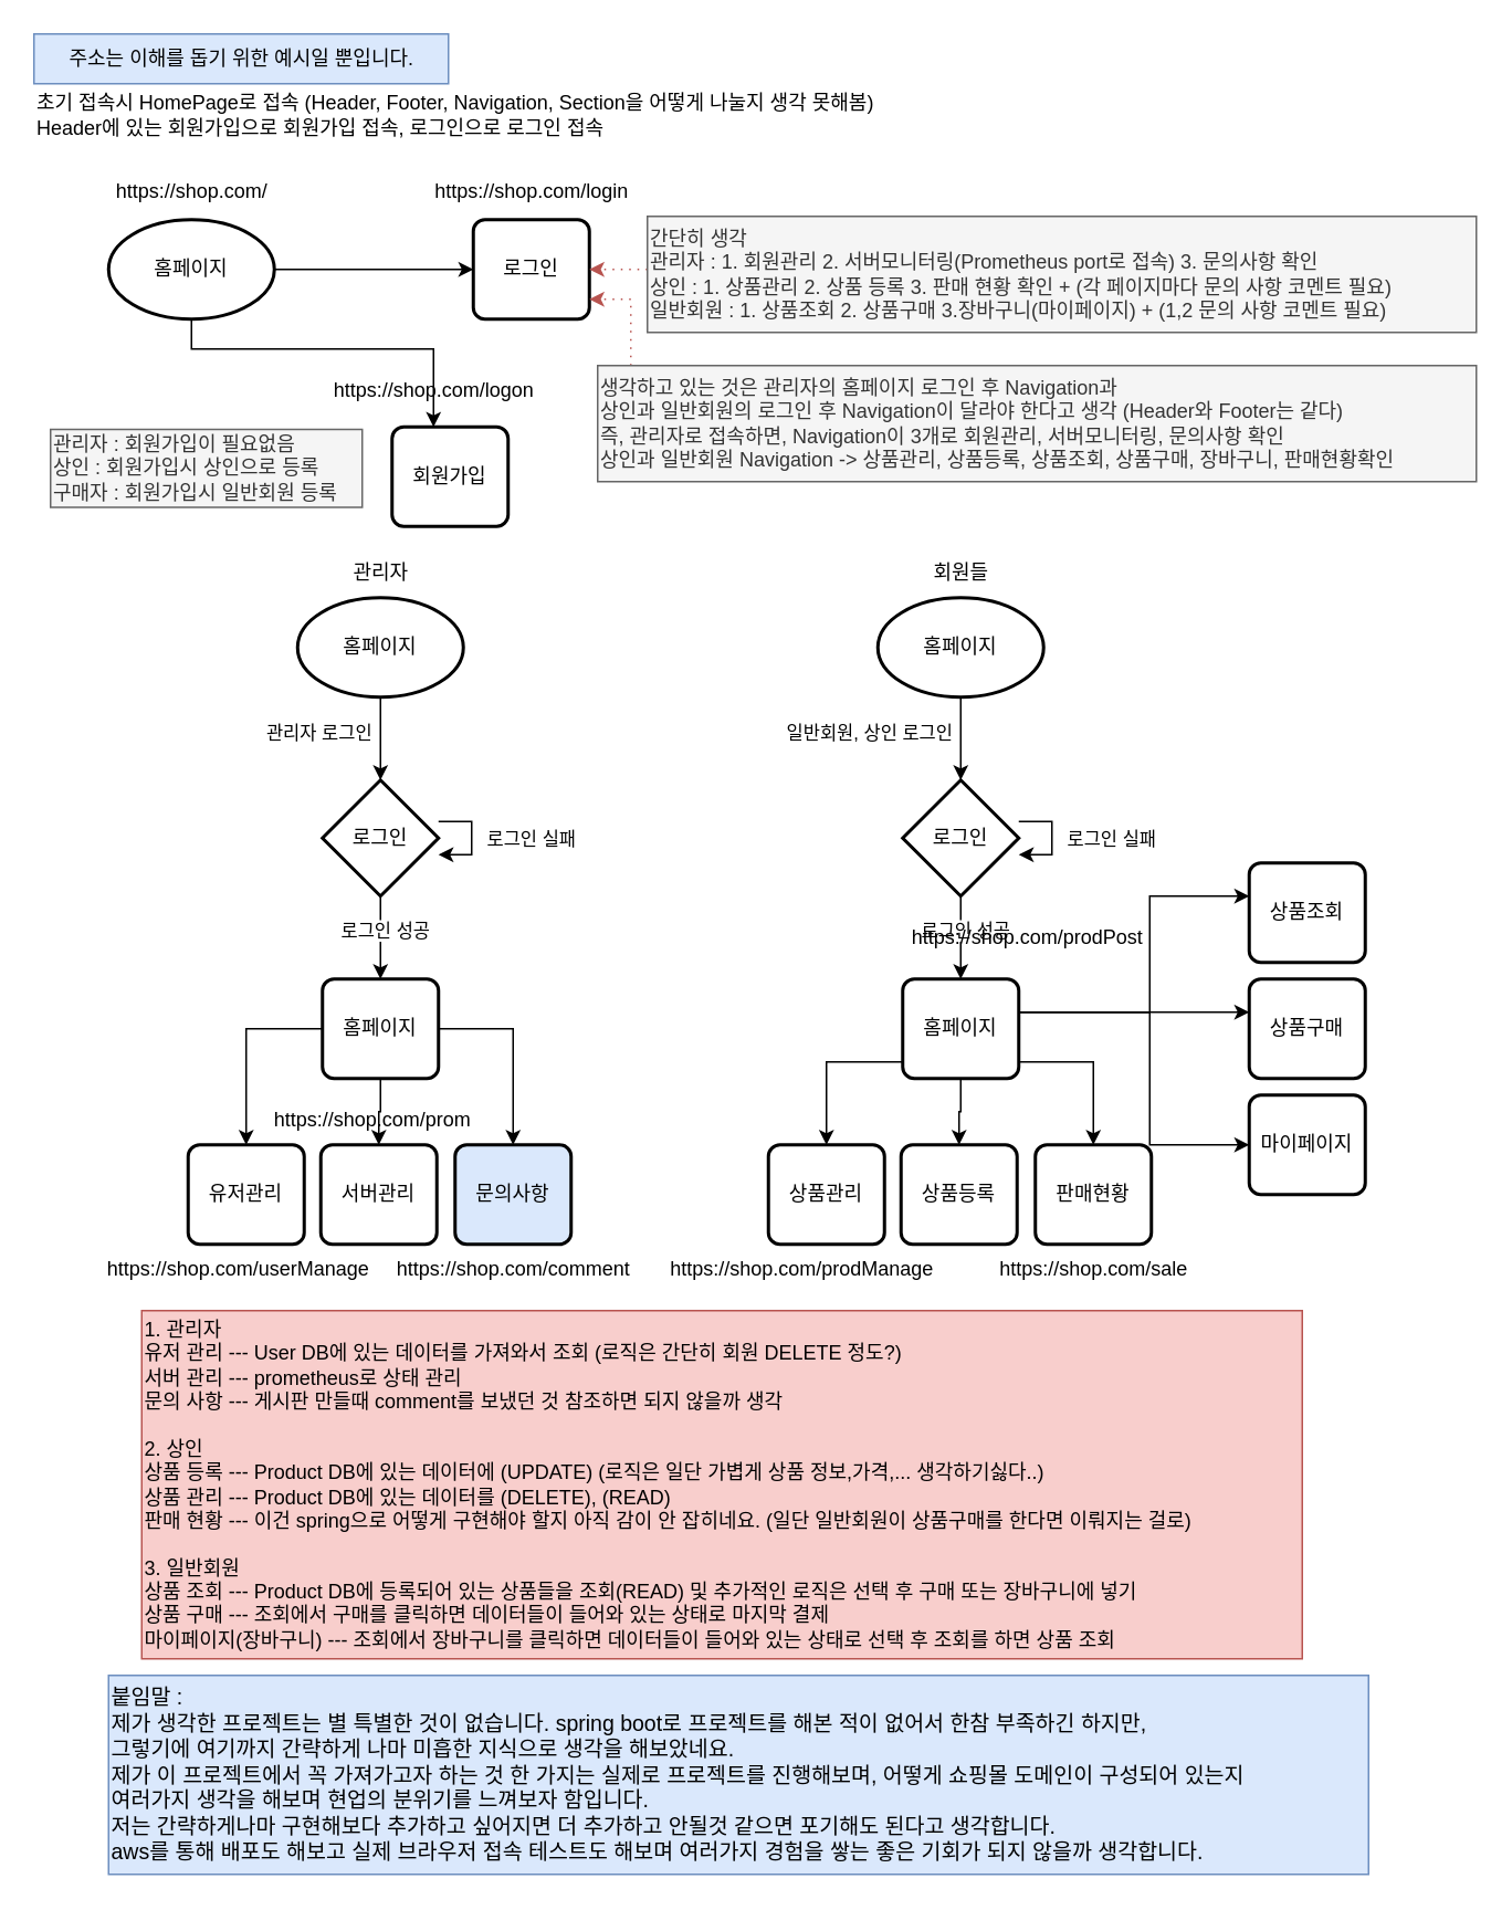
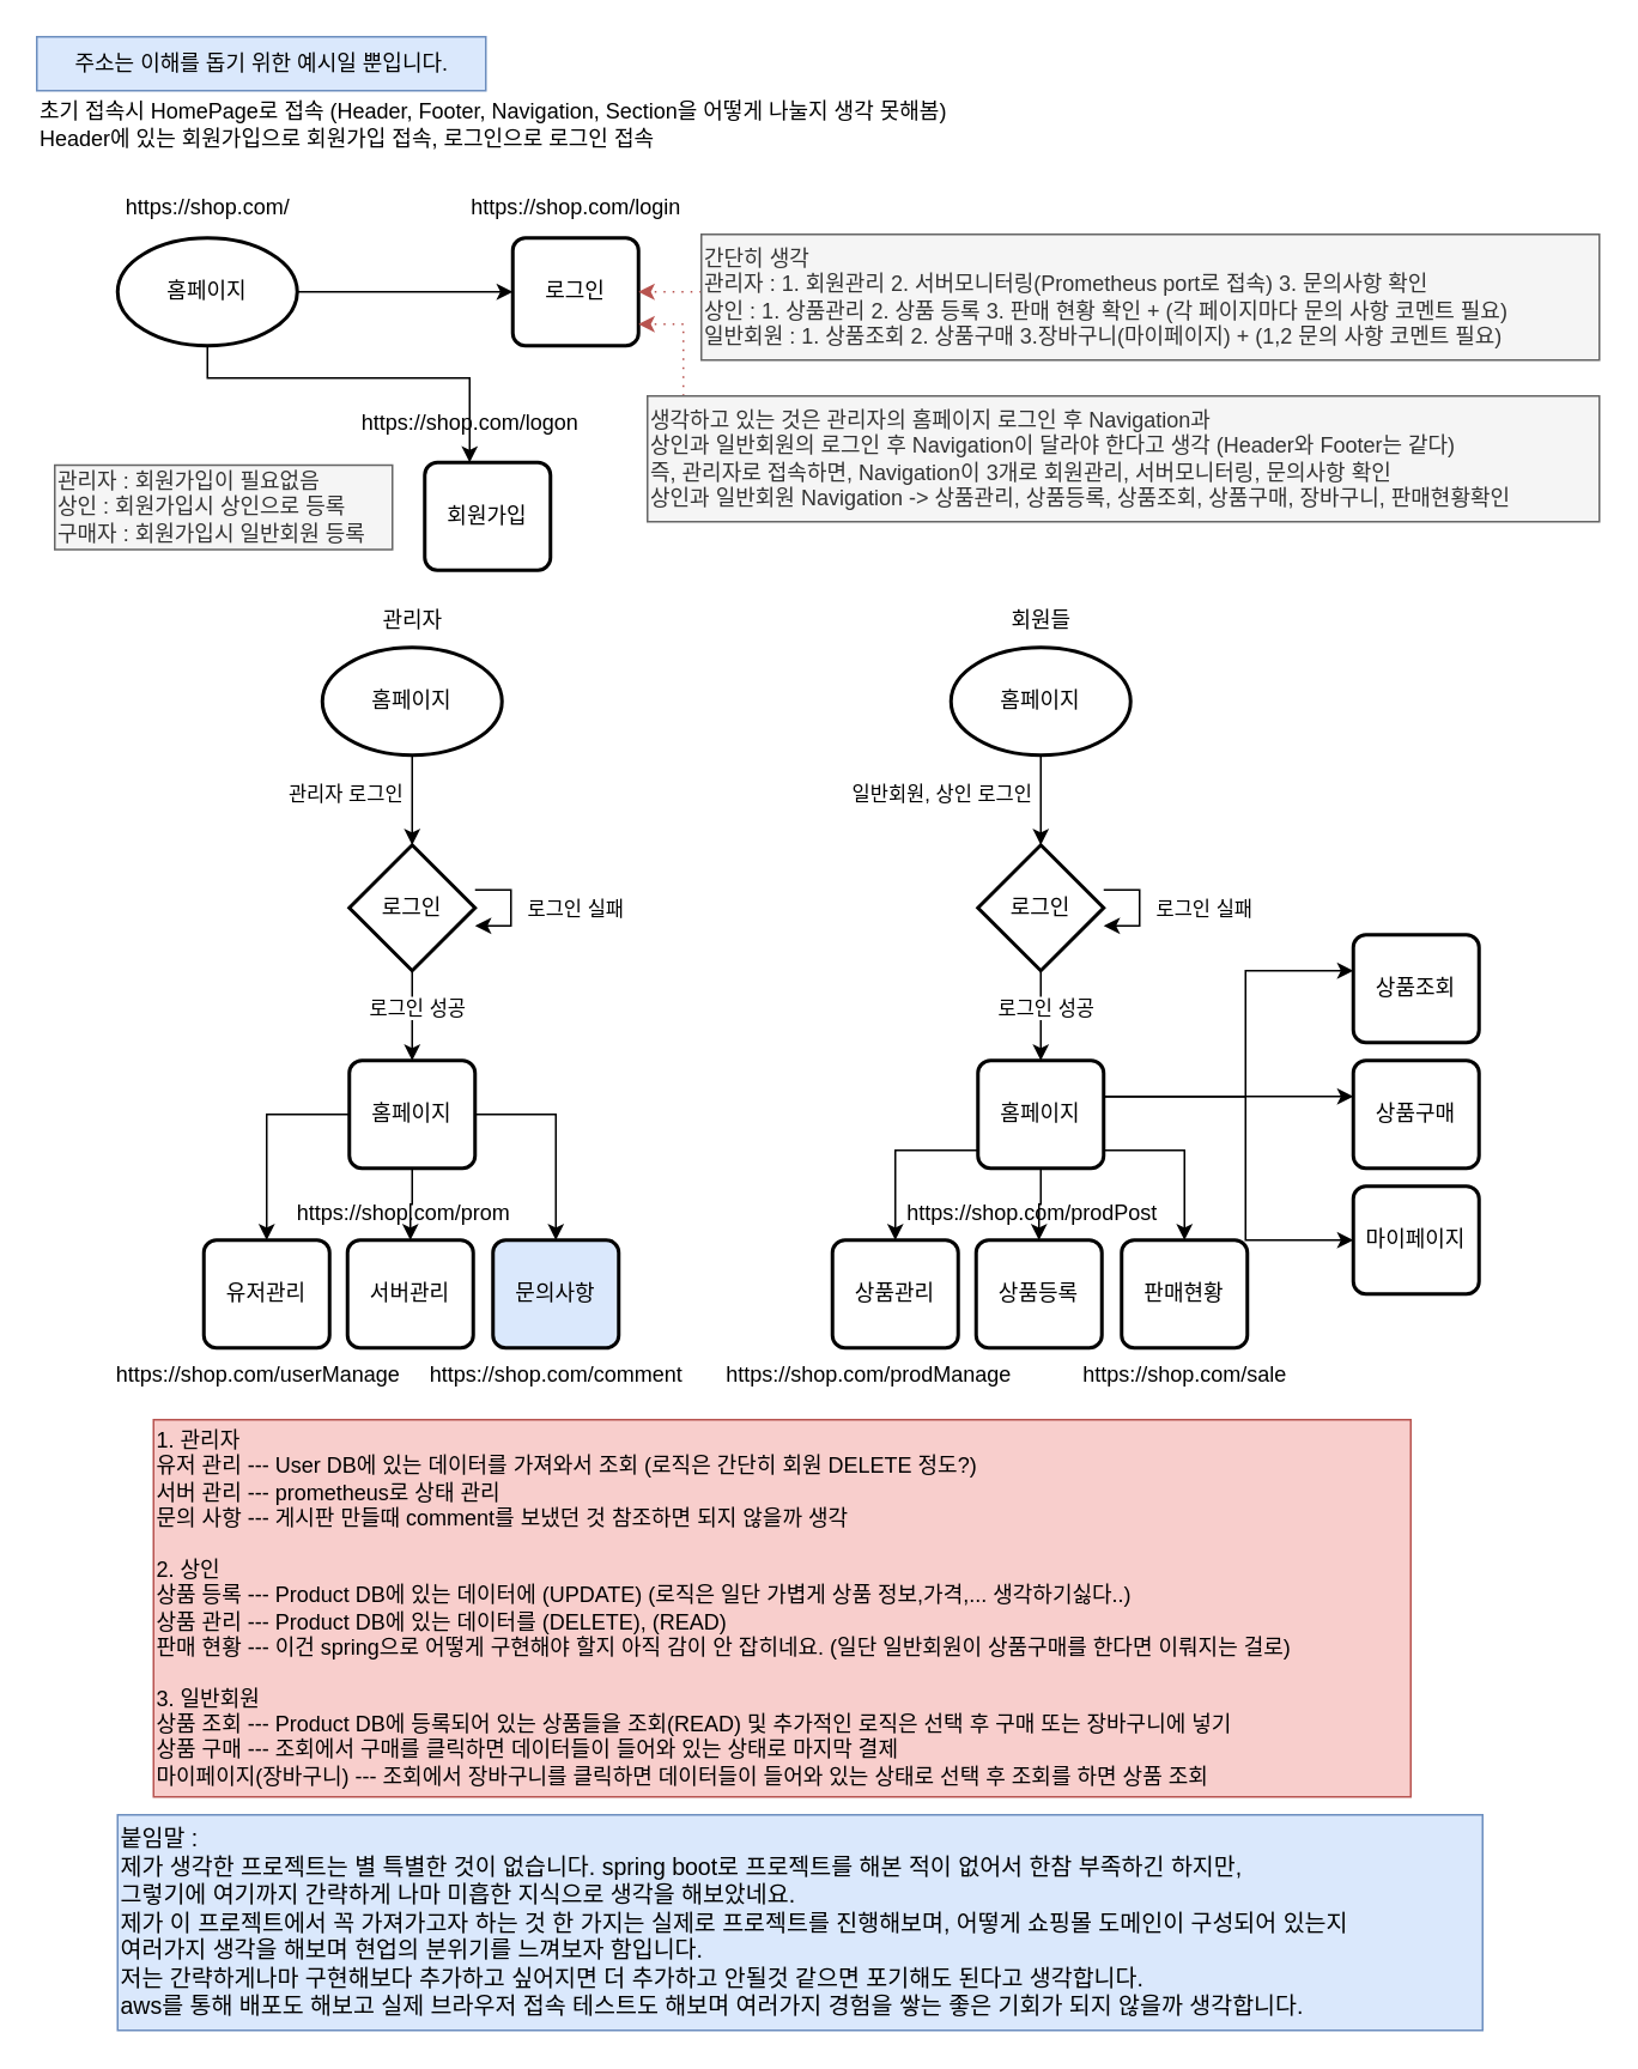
- <mxCell id="56" value="https://shop.com/prodPost" style="text;html=1;align=center;verticalAlign=middle;resizable=0;points=[];autosize=1;strokeColor=none;fillColor=none;" vertex="1" parent="1"><mxGeometry x="539" y="550" width="160" height="30" as="geometry" /></mxCell>
+ <mxCell id="56" value="https://shop.com/prodPost" style="text;html=1;align=center;verticalAlign=middle;resizable=0;points=[];autosize=1;strokeColor=none;fillColor=none;" vertex="1" parent="1"><mxGeometry x="494" y="660" width="160" height="30" as="geometry" /></mxCell>
